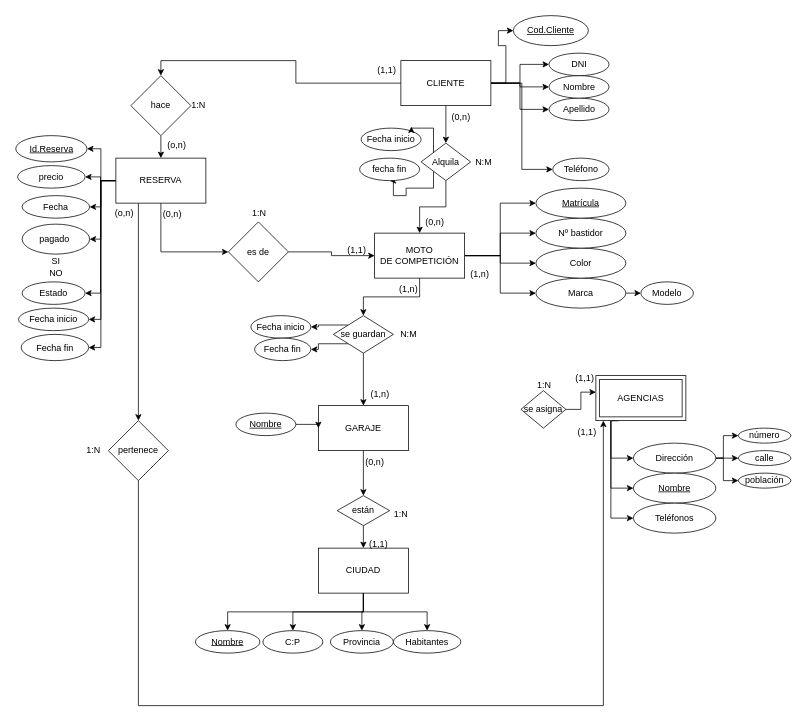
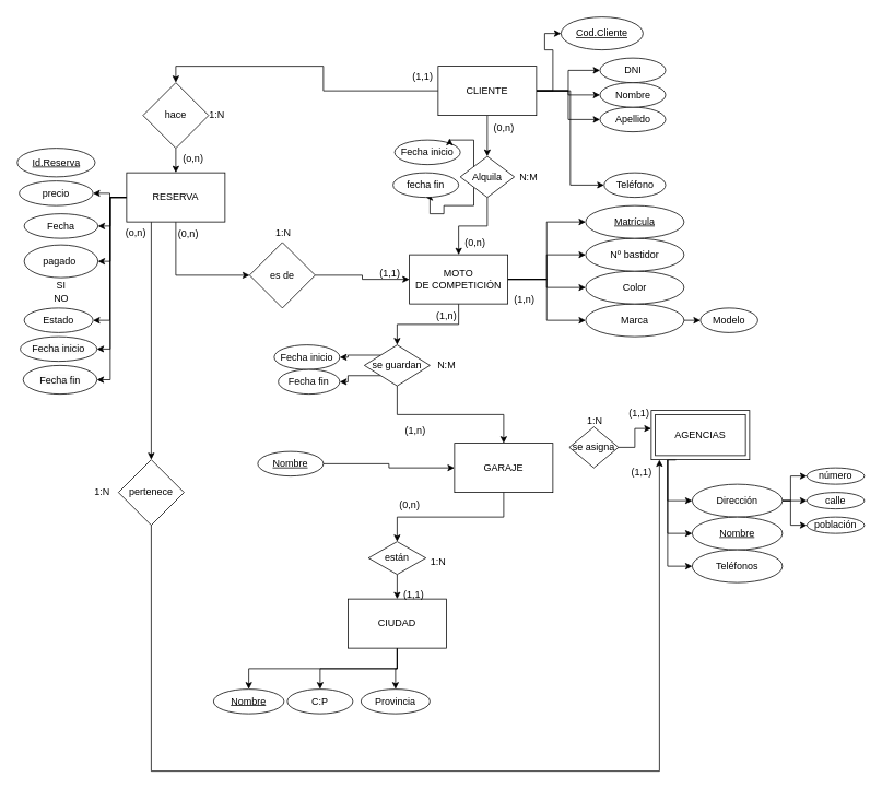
- <mxCell id="89" style="edgeStyle=orthogonalEdgeStyle;rounded=0;orthogonalLoop=1;jettySize=auto;html=1;exitX=0;exitY=0.5;exitDx=0;exitDy=0;entryX=1;entryY=0.5;entryDx=0;entryDy=0;" edge="1" parent="1" source="97" target="98"><mxGeometry relative="1" as="geometry" /></mxCell>
- <mxCell id="15" value="GARAJE" style="rounded=0;whiteSpace=wrap;html=1;" parent="1" vertex="1"><mxGeometry x="424" y="540" width="120" height="60" as="geometry" /></mxCell>
+ <mxCell id="15" value="GARAJE" style="rounded=0;whiteSpace=wrap;html=1;" parent="1" vertex="1"><mxGeometry x="554" y="540" width="120" height="60" as="geometry" /></mxCell>
- <mxCell id="36" style="edgeStyle=orthogonalEdgeStyle;rounded=0;orthogonalLoop=1;jettySize=auto;html=1;exitX=0.5;exitY=1;exitDx=0;exitDy=0;entryX=0.5;entryY=0;entryDx=0;entryDy=0;" parent="1" source="37" target="41" edge="1"><mxGeometry relative="1" as="geometry" /></mxCell>
- <mxCell id="41" value="Habitantes" style="ellipse;whiteSpace=wrap;html=1;" parent="1" vertex="1"><mxGeometry x="524" y="840" width="90" height="30" as="geometry" /></mxCell>
